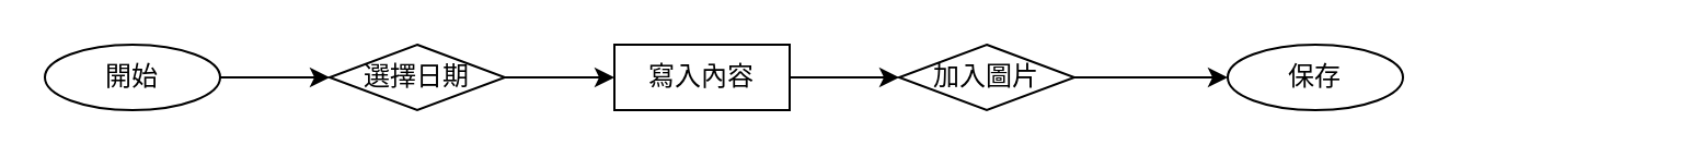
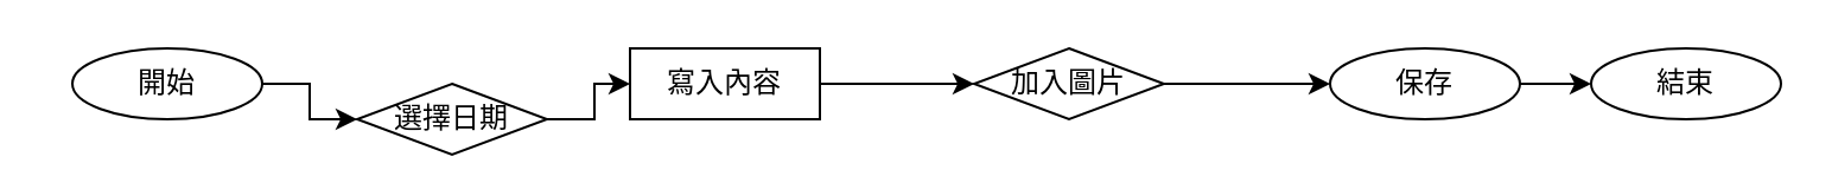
- <mxCell id="2" value="開始" style="ellipse;whiteSpace=wrap;html=1;" vertex="1" connectable="0" parent="1"><mxGeometry x="20" y="20" width="80" height="30" as="geometry" /></mxCell>
+ <mxCell id="2" value="開始" style="ellipse;whiteSpace=wrap;html=1;" vertex="1" connectable="0" parent="1"><mxGeometry x="30" y="20" width="80" height="30" as="geometry" /></mxCell>
- <mxCell id="3" value="選擇日期" style="rhombus;whiteSpace=wrap;html=1;" vertex="1" connectable="0" parent="1"><mxGeometry x="150" y="20" width="80" height="30" as="geometry" /></mxCell>
+ <mxCell id="3" value="選擇日期" style="rhombus;whiteSpace=wrap;html=1;" vertex="1" connectable="0" parent="1"><mxGeometry x="150" y="35" width="80" height="30" as="geometry" /></mxCell>
- <mxCell id="4" value="寫入內容" style="rounded=0;whiteSpace=wrap;html=1;" vertex="1" connectable="0" parent="1"><mxGeometry x="280" y="20" width="80" height="30" as="geometry" /></mxCell>
+ <mxCell id="4" value="寫入內容" style="rounded=0;whiteSpace=wrap;html=1;" vertex="1" connectable="0" parent="1"><mxGeometry x="265" y="20" width="80" height="30" as="geometry" /></mxCell>
+ <mxCell id="12" value="" style="edgeStyle=orthogonalEdgeStyle;rounded=0;orthogonalLoop=1;jettySize=auto;html=1;" edge="1" connectable="0" parent="1" source="6" target="7"><mxGeometry relative="1" as="geometry" /></mxCell>
+ <mxCell id="7" value="結束" style="ellipse;whiteSpace=wrap;html=1;" vertex="1" connectable="0" parent="1"><mxGeometry x="670" y="20" width="80" height="30" as="geometry" /></mxCell>
